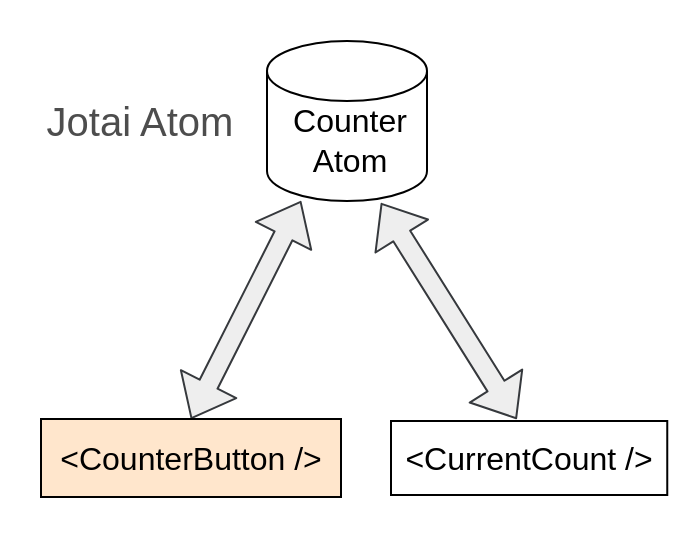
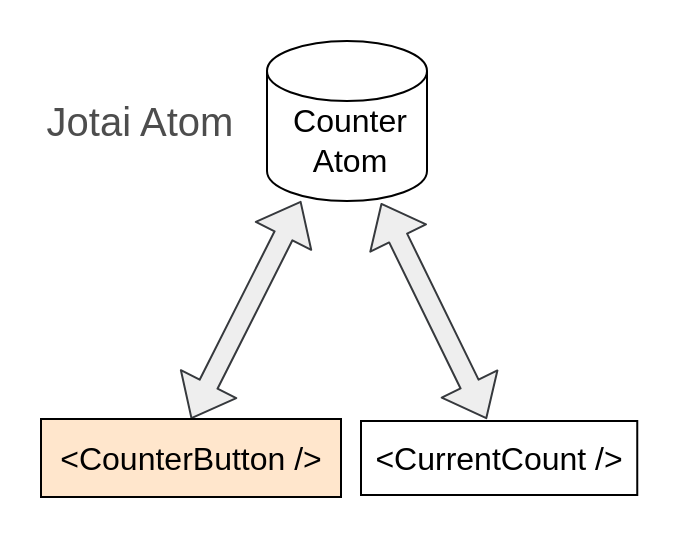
- <mxCell id="8" value="&lt;font style=&quot;font-size: 16px&quot;&gt;&amp;lt;CurrentCount /&amp;gt;&lt;/font&gt;" style="html=1;" parent="1" vertex="1"><mxGeometry x="195" y="210" width="138.13" height="37" as="geometry" /></mxCell>
+ <mxCell id="8" value="&lt;font style=&quot;font-size: 16px&quot;&gt;&amp;lt;CurrentCount /&amp;gt;&lt;/font&gt;" style="html=1;" parent="1" vertex="1"><mxGeometry x="180" y="210" width="138.13" height="37" as="geometry" /></mxCell>
